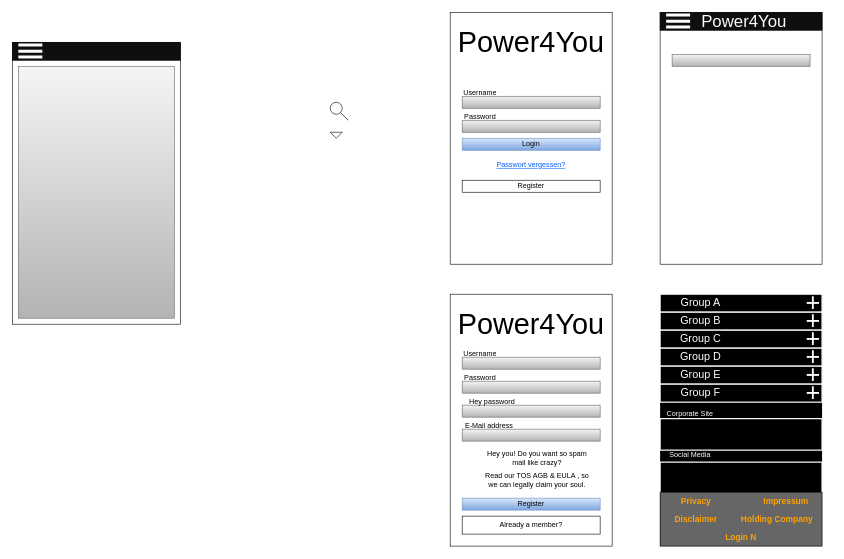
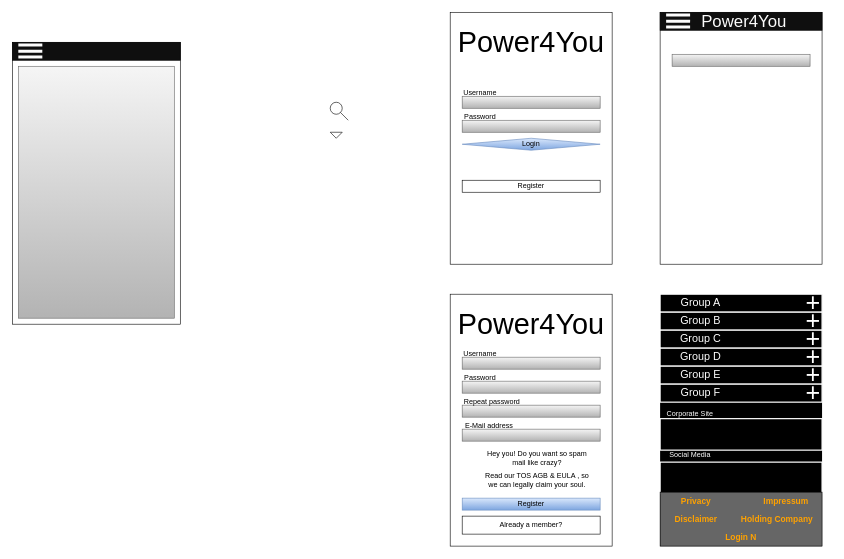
- <mxCell id="13" value="Login" style="rounded=0;whiteSpace=wrap;html=1;fillColor=#dae8fc;gradientColor=#7ea6e0;strokeColor=#6c8ebf;" parent="1" vertex="1"><mxGeometry x="770" y="230" width="230" height="20" as="geometry" /></mxCell>
+ <mxCell id="13" value="Login" style="rhombus;whiteSpace=wrap;html=1;fillColor=#dae8fc;gradientColor=#7ea6e0;strokeColor=#6c8ebf;" parent="1" vertex="1"><mxGeometry x="770" y="230" width="230" height="20" as="geometry" /></mxCell>
- <mxCell id="14" value="Passwort vergessen?" style="text;strokeColor=none;align=center;fillColor=none;html=1;verticalAlign=middle;whiteSpace=wrap;rounded=0;shadow=0;horizontal=1;fontStyle=4;labelBackgroundColor=none;fontColor=#005EFF;" parent="1" vertex="1"><mxGeometry x="770" y="260" width="230" height="30" as="geometry" /></mxCell>
- <mxCell id="36" value="Hey password" style="text;strokeColor=none;align=center;fillColor=none;html=1;verticalAlign=middle;whiteSpace=wrap;rounded=0;" vertex="1" parent="1"><mxGeometry x="770" y="655" width="100" height="30" as="geometry" /></mxCell>
+ <mxCell id="36" value="Repeat password" style="text;strokeColor=none;align=center;fillColor=none;html=1;verticalAlign=middle;whiteSpace=wrap;rounded=0;" vertex="1" parent="1"><mxGeometry x="770" y="655" width="100" height="30" as="geometry" /></mxCell>
